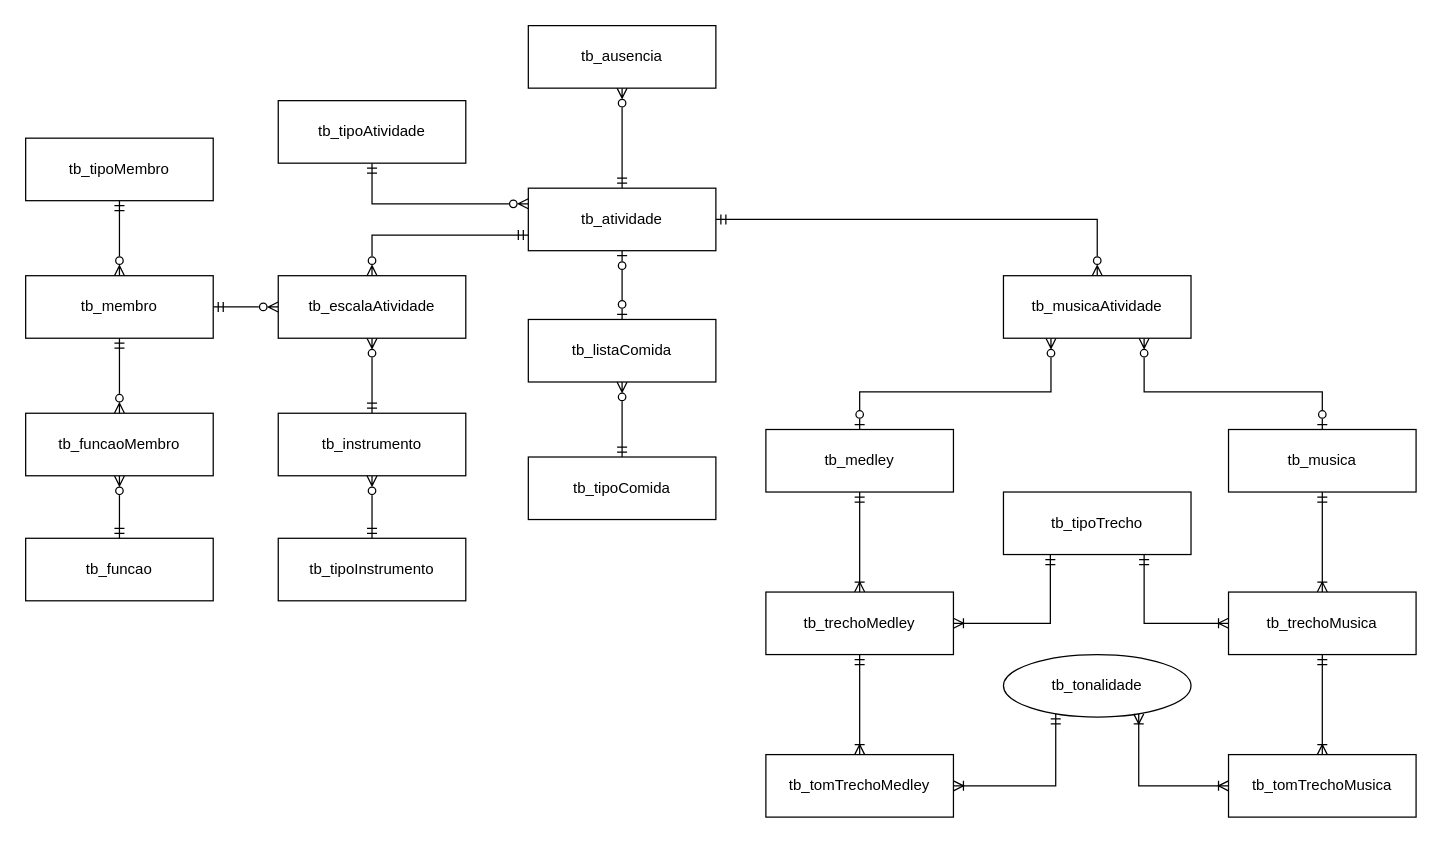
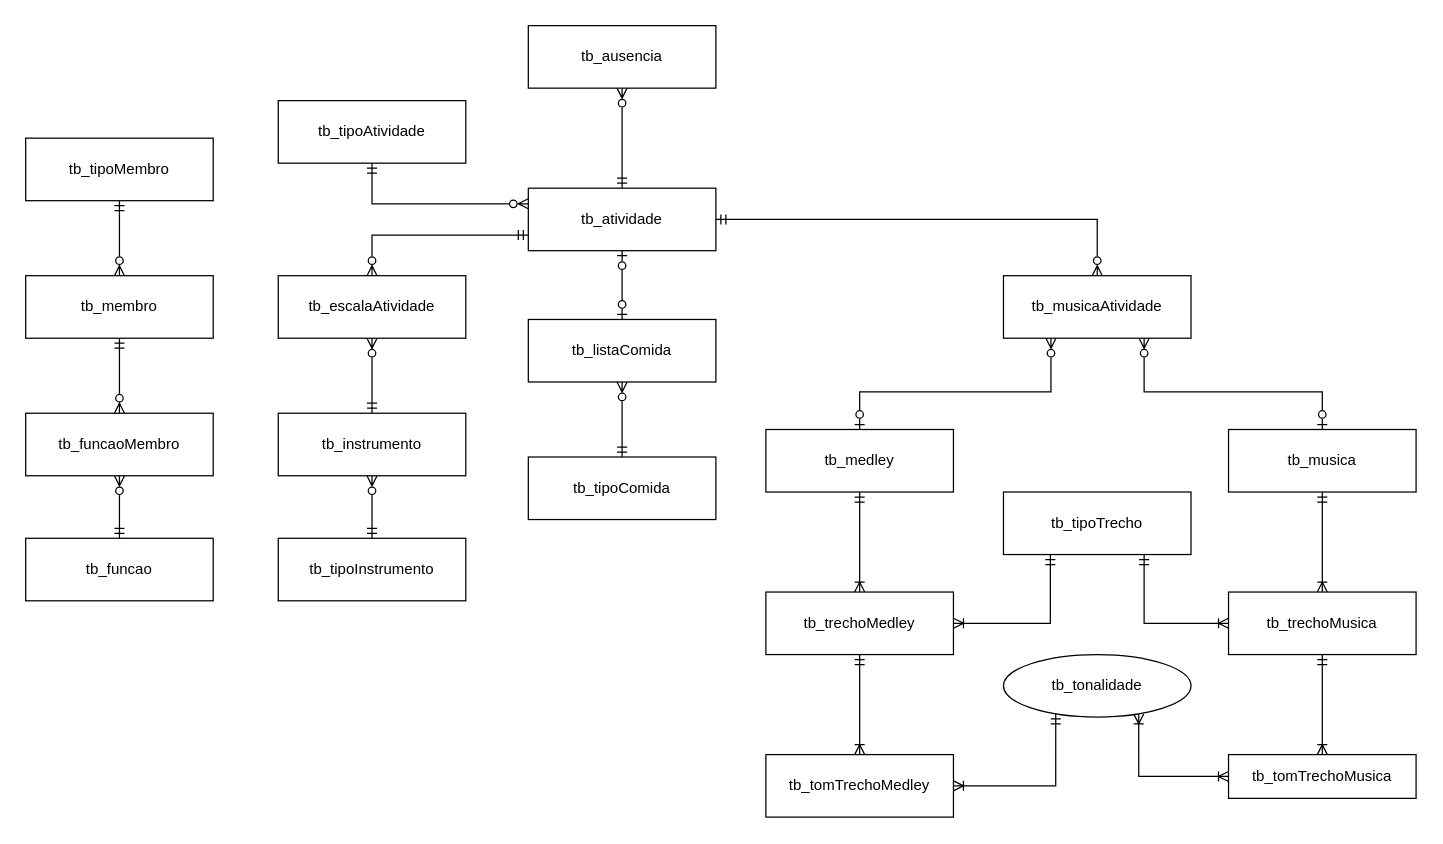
- <mxCell id="2" value="" style="edgeStyle=orthogonalEdgeStyle;rounded=0;orthogonalLoop=1;jettySize=auto;html=1;fontFamily=Helvetica;fontSize=12;fontColor=default;endArrow=ERzeroToMany;endFill=0;entryX=0;entryY=0.5;entryDx=0;entryDy=0;startArrow=ERmandOne;startFill=0;" edge="1" parent="1" source="4" target="6"><mxGeometry relative="1" as="geometry" /></mxCell>
- <mxCell id="44" value="tb_tomTrechoMusica" style="rounded=0;whiteSpace=wrap;html=1;strokeColor=default;align=center;verticalAlign=middle;fontFamily=Helvetica;fontSize=12;fontColor=default;labelBackgroundColor=default;fillColor=default;" vertex="1" parent="1"><mxGeometry x="982" y="603" width="150" height="50" as="geometry" /></mxCell>
+ <mxCell id="44" value="tb_tomTrechoMusica" style="rounded=0;whiteSpace=wrap;html=1;strokeColor=default;align=center;verticalAlign=middle;fontFamily=Helvetica;fontSize=12;fontColor=default;labelBackgroundColor=default;fillColor=default;" vertex="1" parent="1"><mxGeometry x="982" y="603" width="150" height="35" as="geometry" /></mxCell>
